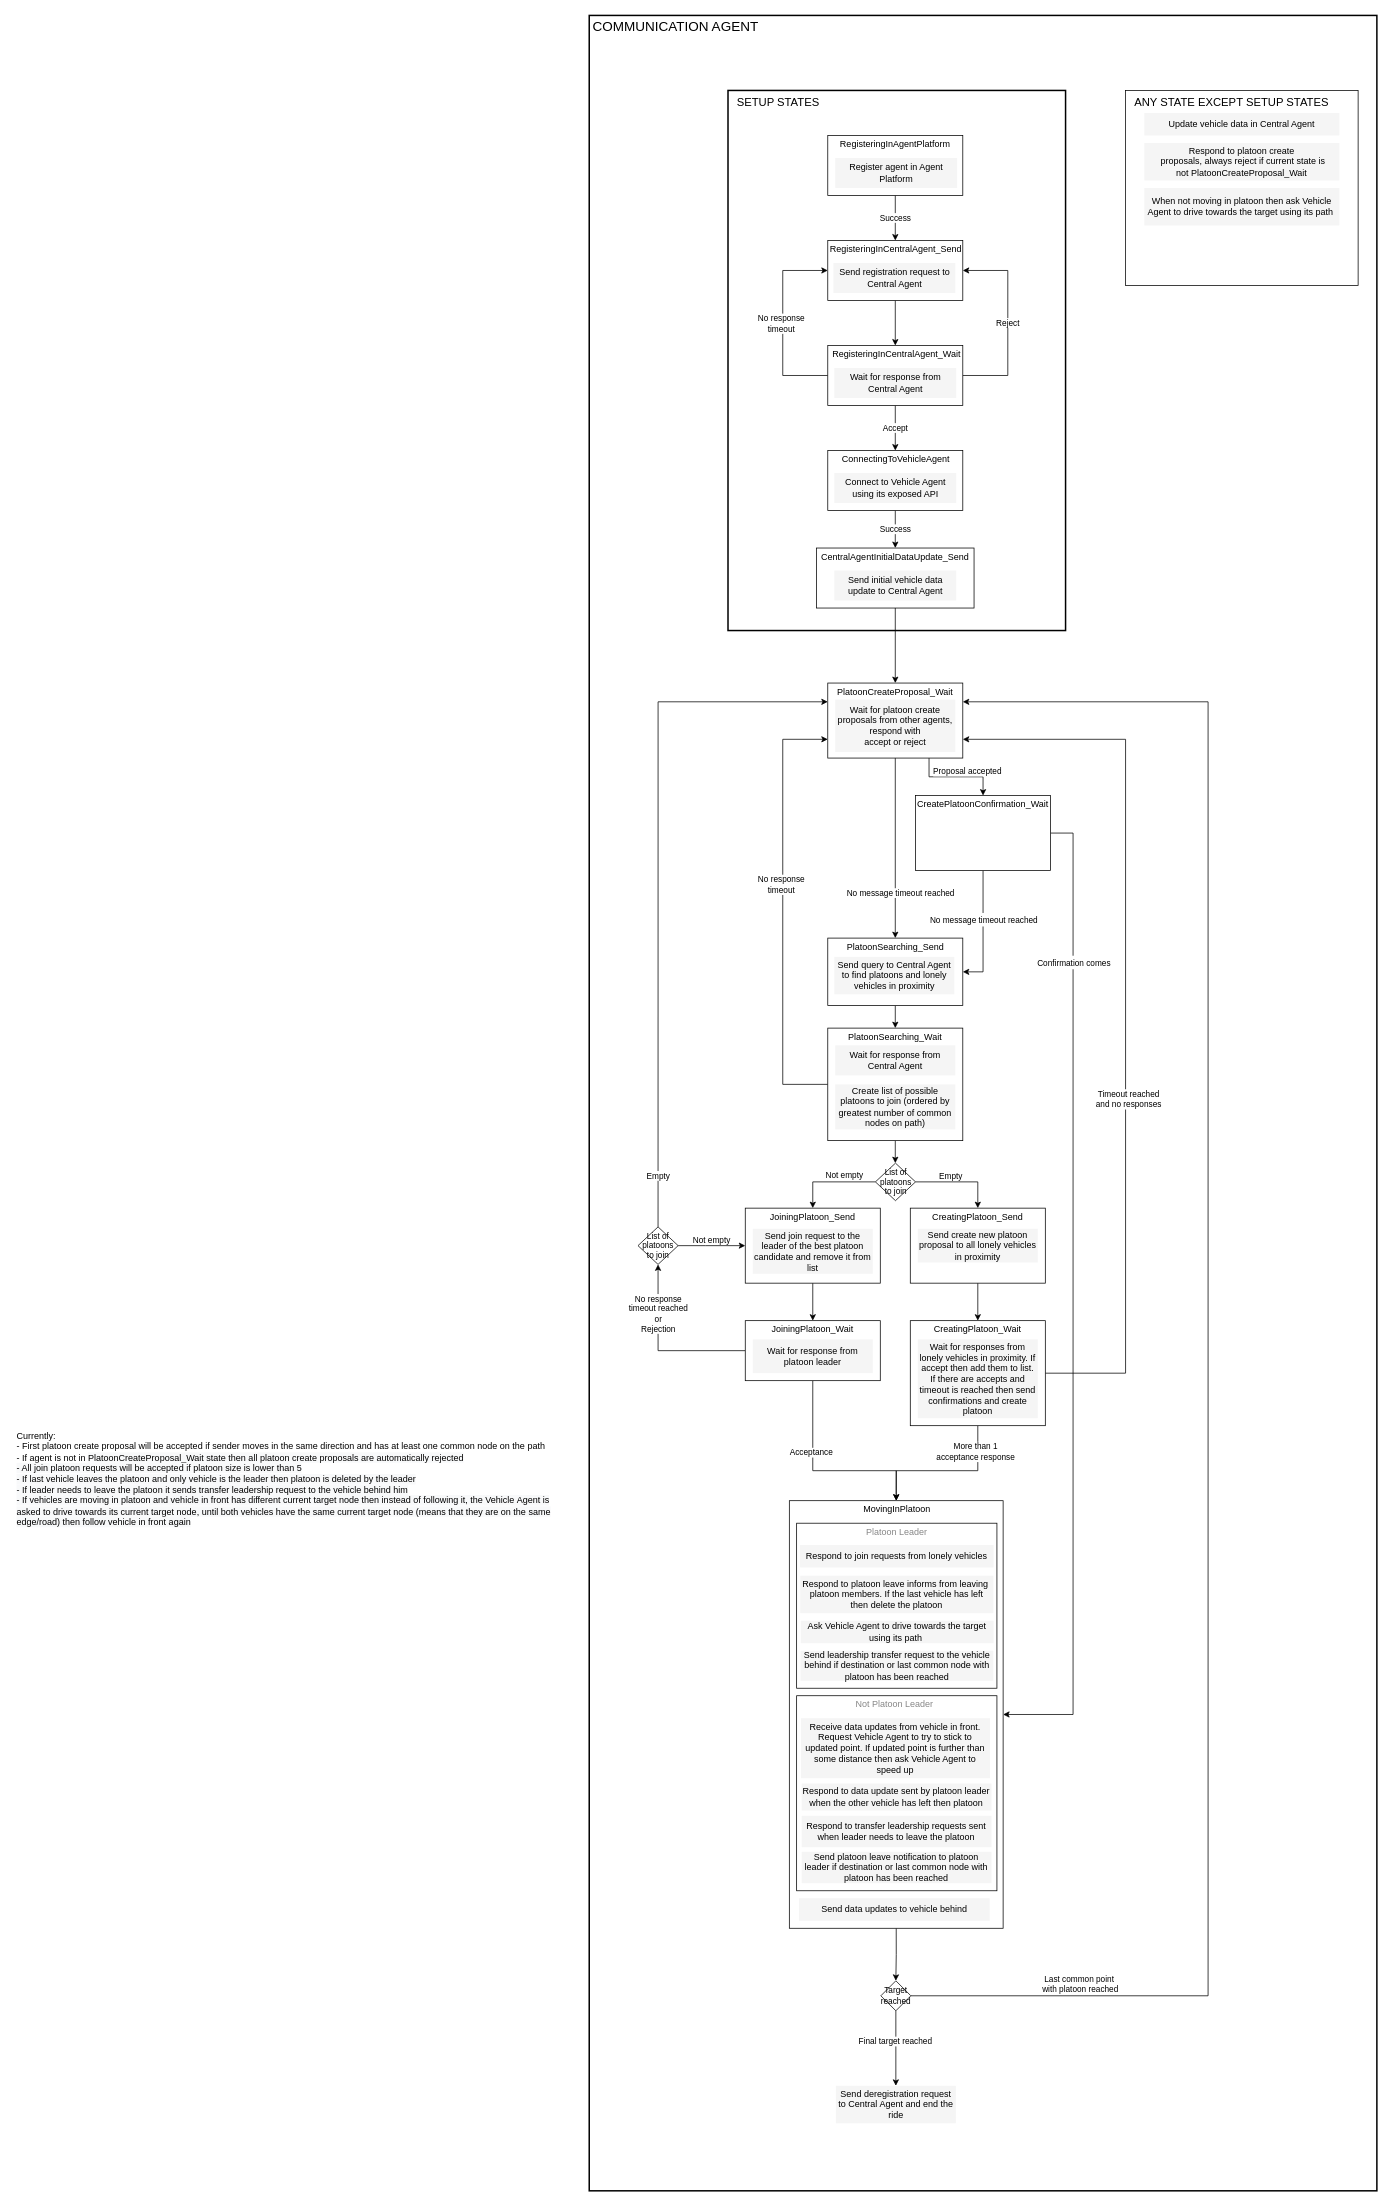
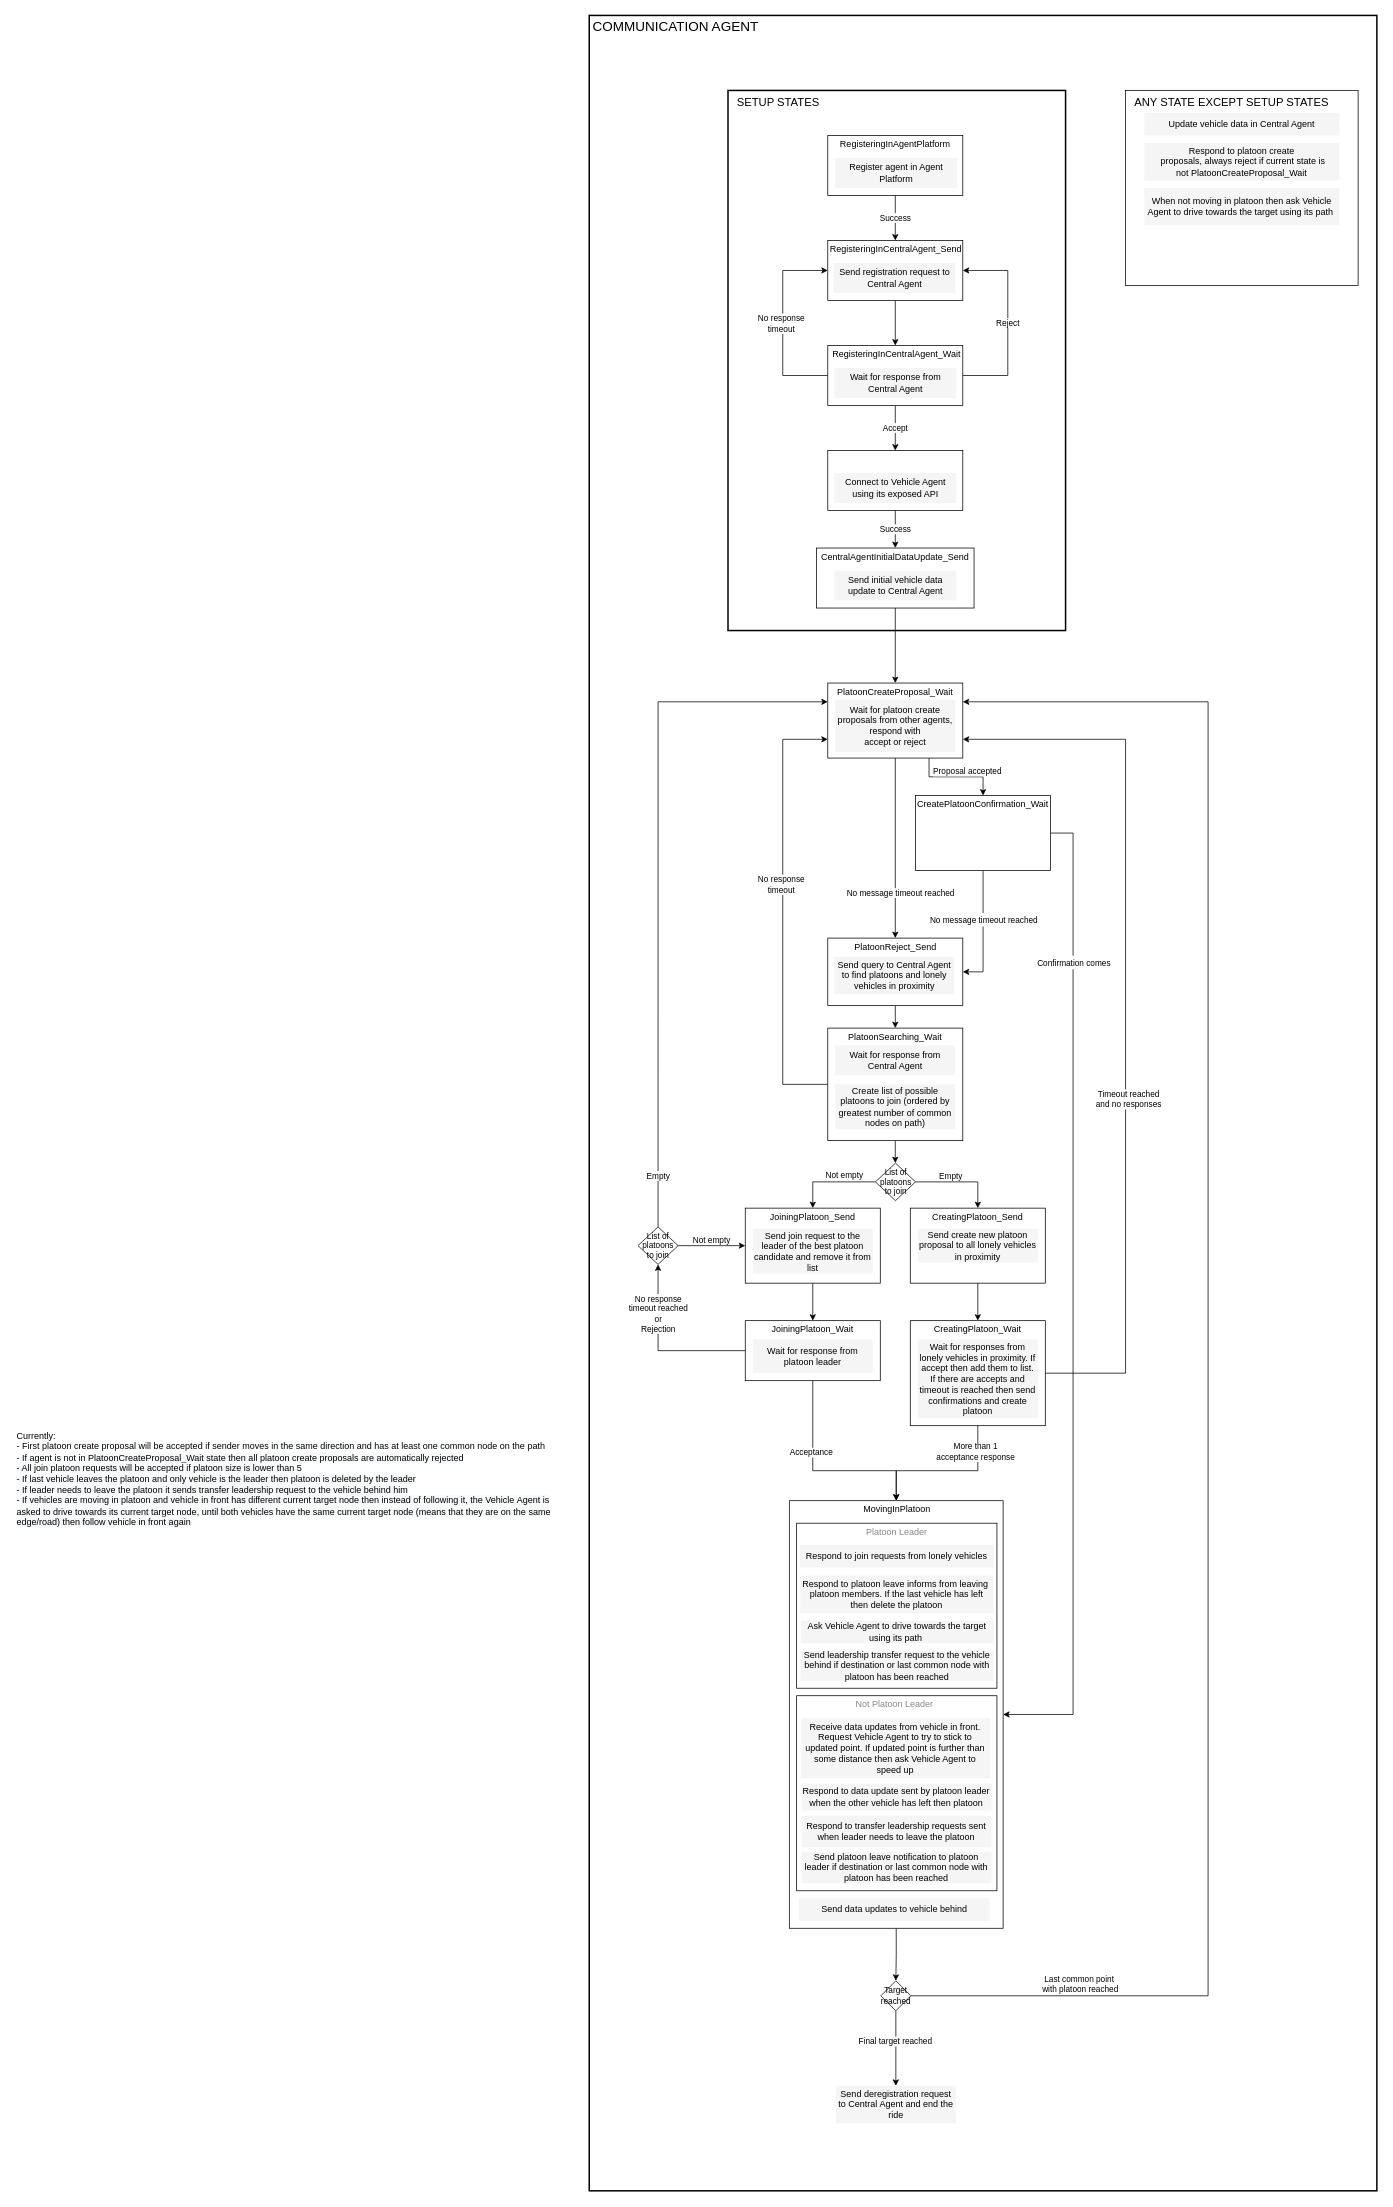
- <mxCell id="91" value="&lt;span style=&quot;font-size: 12px&quot;&gt;ConnectingToVehicleAgent&lt;/span&gt;" style="text;html=1;strokeColor=none;fillColor=none;align=center;verticalAlign=middle;whiteSpace=wrap;rounded=0;fontSize=15;" parent="1" vertex="1"><mxGeometry x="1109.25" y="600" width="170" height="20" as="geometry" /></mxCell>
- <mxCell id="48" value="&lt;span style=&quot;font-family: &amp;#34;helvetica&amp;#34; ; font-size: 12px&quot;&gt;Platoon&lt;/span&gt;&lt;span style=&quot;font-size: 12px&quot;&gt;Searching_Send&lt;/span&gt;" style="text;html=1;strokeColor=none;fillColor=none;align=center;verticalAlign=middle;whiteSpace=wrap;rounded=0;fontSize=15;" parent="1" vertex="1"><mxGeometry x="1105" y="1251" width="177" height="20" as="geometry" /></mxCell>
+ <mxCell id="48" value="&lt;span style=&quot;font-family: &amp;#34;helvetica&amp;#34; ; font-size: 12px&quot;&gt;Platoon&lt;/span&gt;&lt;span style=&quot;font-size: 12px&quot;&gt;Reject_Send&lt;/span&gt;" style="text;html=1;strokeColor=none;fillColor=none;align=center;verticalAlign=middle;whiteSpace=wrap;rounded=0;fontSize=15;" parent="1" vertex="1"><mxGeometry x="1105" y="1251" width="177" height="20" as="geometry" /></mxCell>
